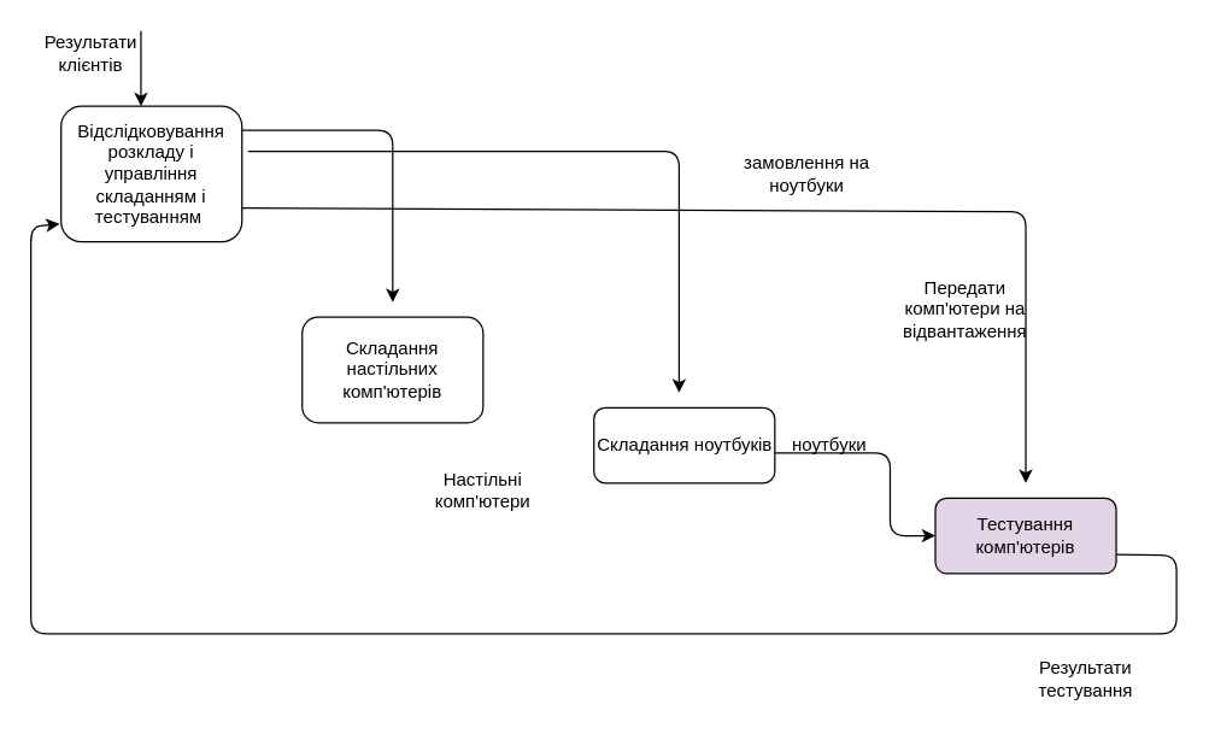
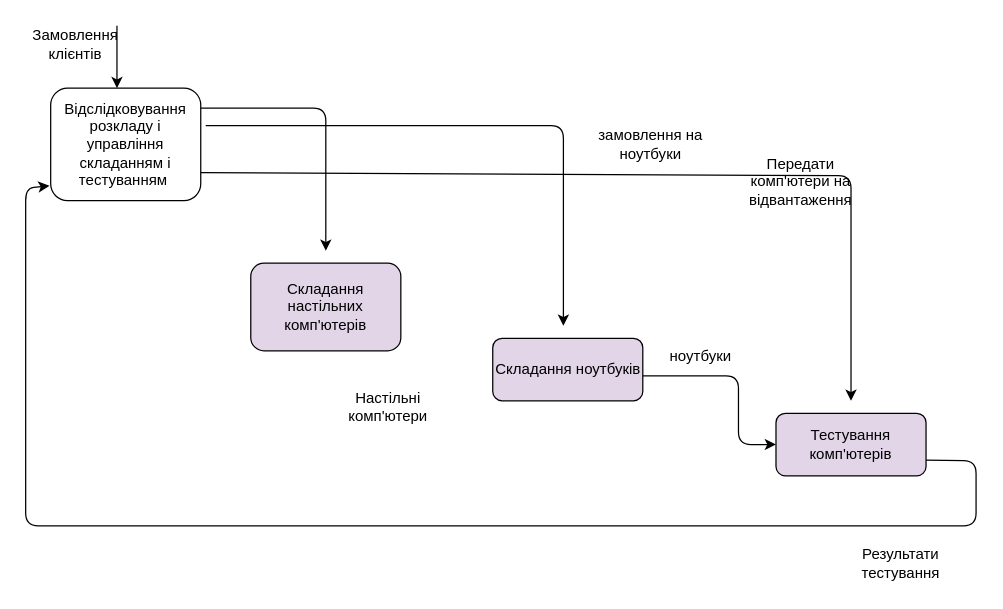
- <mxCell id="12" value="Результати клієнтів" style="text;html=1;align=center;verticalAlign=middle;whiteSpace=wrap;rounded=0;" vertex="1" parent="1"><mxGeometry x="30" width="60" height="30" as="geometry" y="20" /></mxCell>
+ <mxCell id="12" value="Замовлення клієнтів" style="text;html=1;align=center;verticalAlign=middle;whiteSpace=wrap;rounded=0;" vertex="1" parent="1"><mxGeometry x="30" width="60" height="30" as="geometry" y="20" /></mxCell>
- <mxCell id="16" value="замовлення на ноутбуки" style="text;html=1;align=center;verticalAlign=middle;whiteSpace=wrap;rounded=0;" vertex="1" parent="1"><mxGeometry x="490" y="100" width="90" height="30" as="geometry" /></mxCell>
+ <mxCell id="16" value="замовлення на ноутбуки" style="text;html=1;align=center;verticalAlign=middle;whiteSpace=wrap;rounded=0;" vertex="1" parent="1"><mxGeometry x="475" y="100" width="90" height="30" as="geometry" /></mxCell>
- <mxCell id="17" value="Передати комп'ютери на відвантаження" style="text;html=1;align=center;verticalAlign=middle;whiteSpace=wrap;rounded=0;" vertex="1" parent="1"><mxGeometry x="610" y="190" width="60" height="30" as="geometry" /></mxCell>
+ <mxCell id="17" value="Передати комп'ютери на відвантаження" style="text;html=1;align=center;verticalAlign=middle;whiteSpace=wrap;rounded=0;" vertex="1" parent="1"><mxGeometry x="610" y="130" width="60" height="30" as="geometry" /></mxCell>
- <mxCell id="3" value="Складання настільних комп'ютерів" style="whiteSpace=wrap;html=1;align=center;rounded=1;" vertex="1" parent="1"><mxGeometry x="200" y="210" width="120" height="70" as="geometry" /></mxCell>
+ <mxCell id="3" value="Складання настільних комп'ютерів" style="whiteSpace=wrap;html=1;align=center;rounded=1;fillColor=#e1d5e7;" vertex="1" parent="1"><mxGeometry x="200" y="210" width="120" height="70" as="geometry" /></mxCell>
- <mxCell id="4" value="Складання ноутбуків" style="whiteSpace=wrap;html=1;align=center;rounded=1;" vertex="1" parent="1"><mxGeometry x="393.5" y="270" width="120" height="50" as="geometry" /></mxCell>
+ <mxCell id="4" value="Складання ноутбуків" style="whiteSpace=wrap;html=1;align=center;rounded=1;fillColor=#e1d5e7;" vertex="1" parent="1"><mxGeometry x="393.5" y="270" width="120" height="50" as="geometry" /></mxCell>
- <mxCell id="15" value="ноутбуки" style="text;html=1;align=center;verticalAlign=middle;whiteSpace=wrap;rounded=0;" vertex="1" parent="1"><mxGeometry x="520" y="280" width="60" height="30" as="geometry" /></mxCell>
+ <mxCell id="15" value="ноутбуки" style="text;html=1;align=center;verticalAlign=middle;whiteSpace=wrap;rounded=0;" vertex="1" parent="1"><mxGeometry x="530" y="270" width="60" height="30" as="geometry" /></mxCell>
- <mxCell id="14" value="Настільні комп'ютери" style="text;html=1;align=center;verticalAlign=middle;whiteSpace=wrap;rounded=0;" vertex="1" parent="1"><mxGeometry x="290" y="310" width="60" height="30" as="geometry" /></mxCell>
+ <mxCell id="14" value="Настільні комп'ютери" style="text;html=1;align=center;verticalAlign=middle;whiteSpace=wrap;rounded=0;" vertex="1" parent="1"><mxGeometry x="280" y="310" width="60" height="30" as="geometry" /></mxCell>
